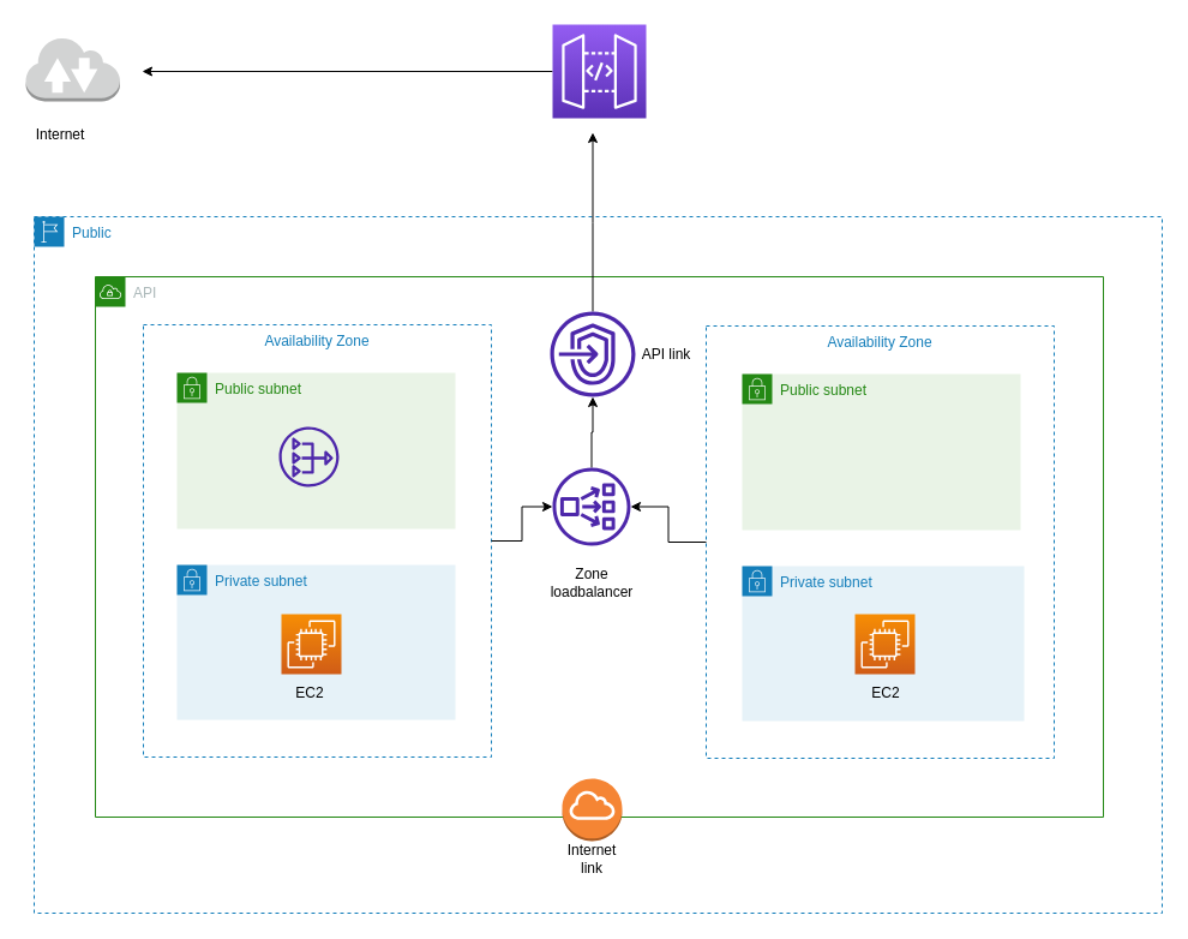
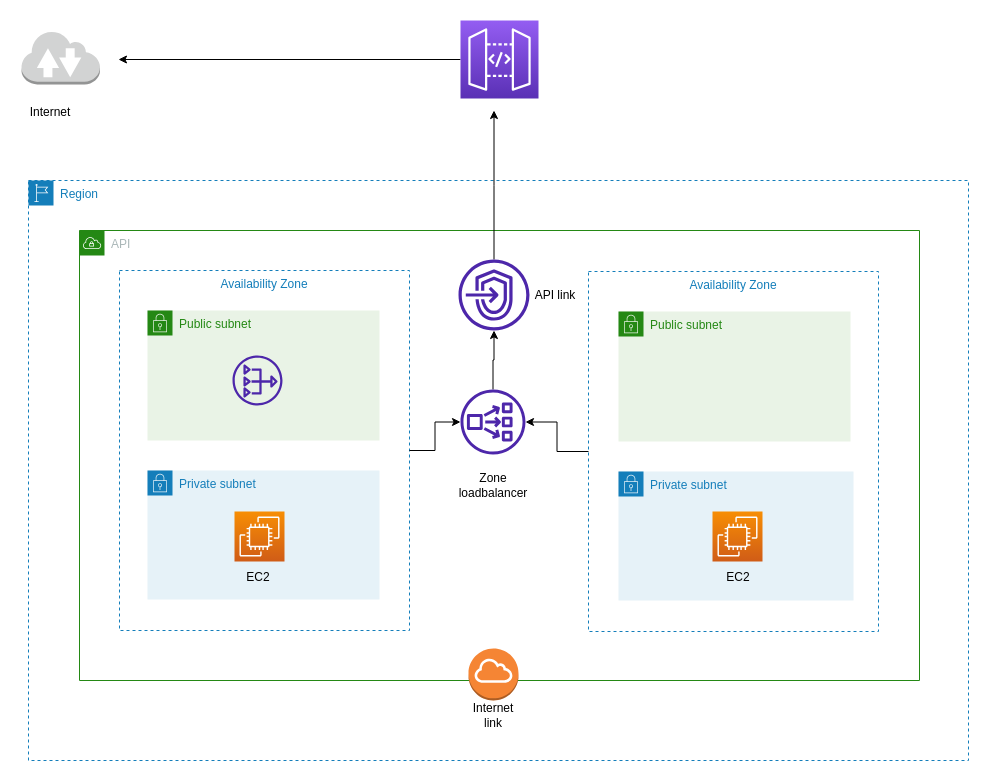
- <mxCell id="15" value="Public" style="points=[[0,0],[0.25,0],[0.5,0],[0.75,0],[1,0],[1,0.25],[1,0.5],[1,0.75],[1,1],[0.75,1],[0.5,1],[0.25,1],[0,1],[0,0.75],[0,0.5],[0,0.25]];outlineConnect=0;gradientColor=none;html=1;whiteSpace=wrap;fontSize=12;fontStyle=0;container=1;pointerEvents=0;collapsible=0;recursiveResize=0;shape=mxgraph.aws4.group;grIcon=mxgraph.aws4.group_region;strokeColor=#147EBA;fillColor=none;verticalAlign=top;align=left;spacingLeft=30;fontColor=#147EBA;dashed=1;" vertex="1" parent="1"><mxGeometry x="28" y="180" width="940" height="580" as="geometry" /></mxCell>
+ <mxCell id="15" value="Region" style="points=[[0,0],[0.25,0],[0.5,0],[0.75,0],[1,0],[1,0.25],[1,0.5],[1,0.75],[1,1],[0.75,1],[0.5,1],[0.25,1],[0,1],[0,0.75],[0,0.5],[0,0.25]];outlineConnect=0;gradientColor=none;html=1;whiteSpace=wrap;fontSize=12;fontStyle=0;container=1;pointerEvents=0;collapsible=0;recursiveResize=0;shape=mxgraph.aws4.group;grIcon=mxgraph.aws4.group_region;strokeColor=#147EBA;fillColor=none;verticalAlign=top;align=left;spacingLeft=30;fontColor=#147EBA;dashed=1;" vertex="1" parent="1"><mxGeometry x="28" y="180" width="940" height="580" as="geometry" /></mxCell>
